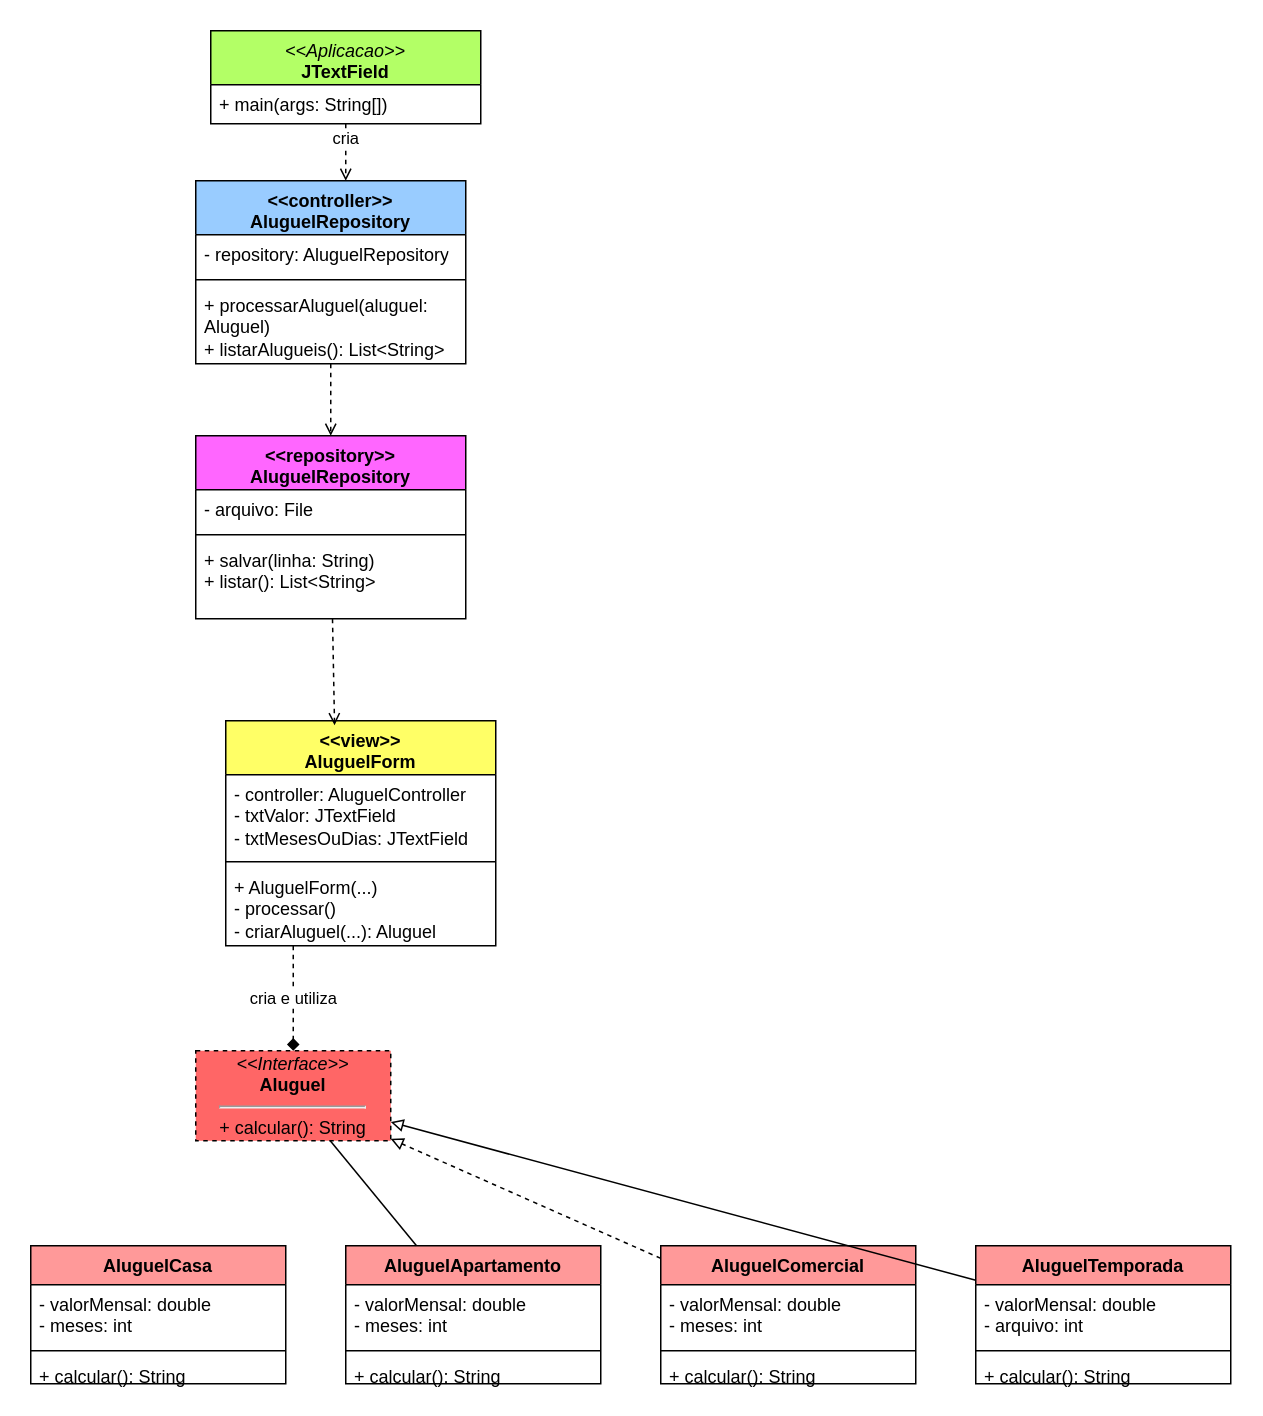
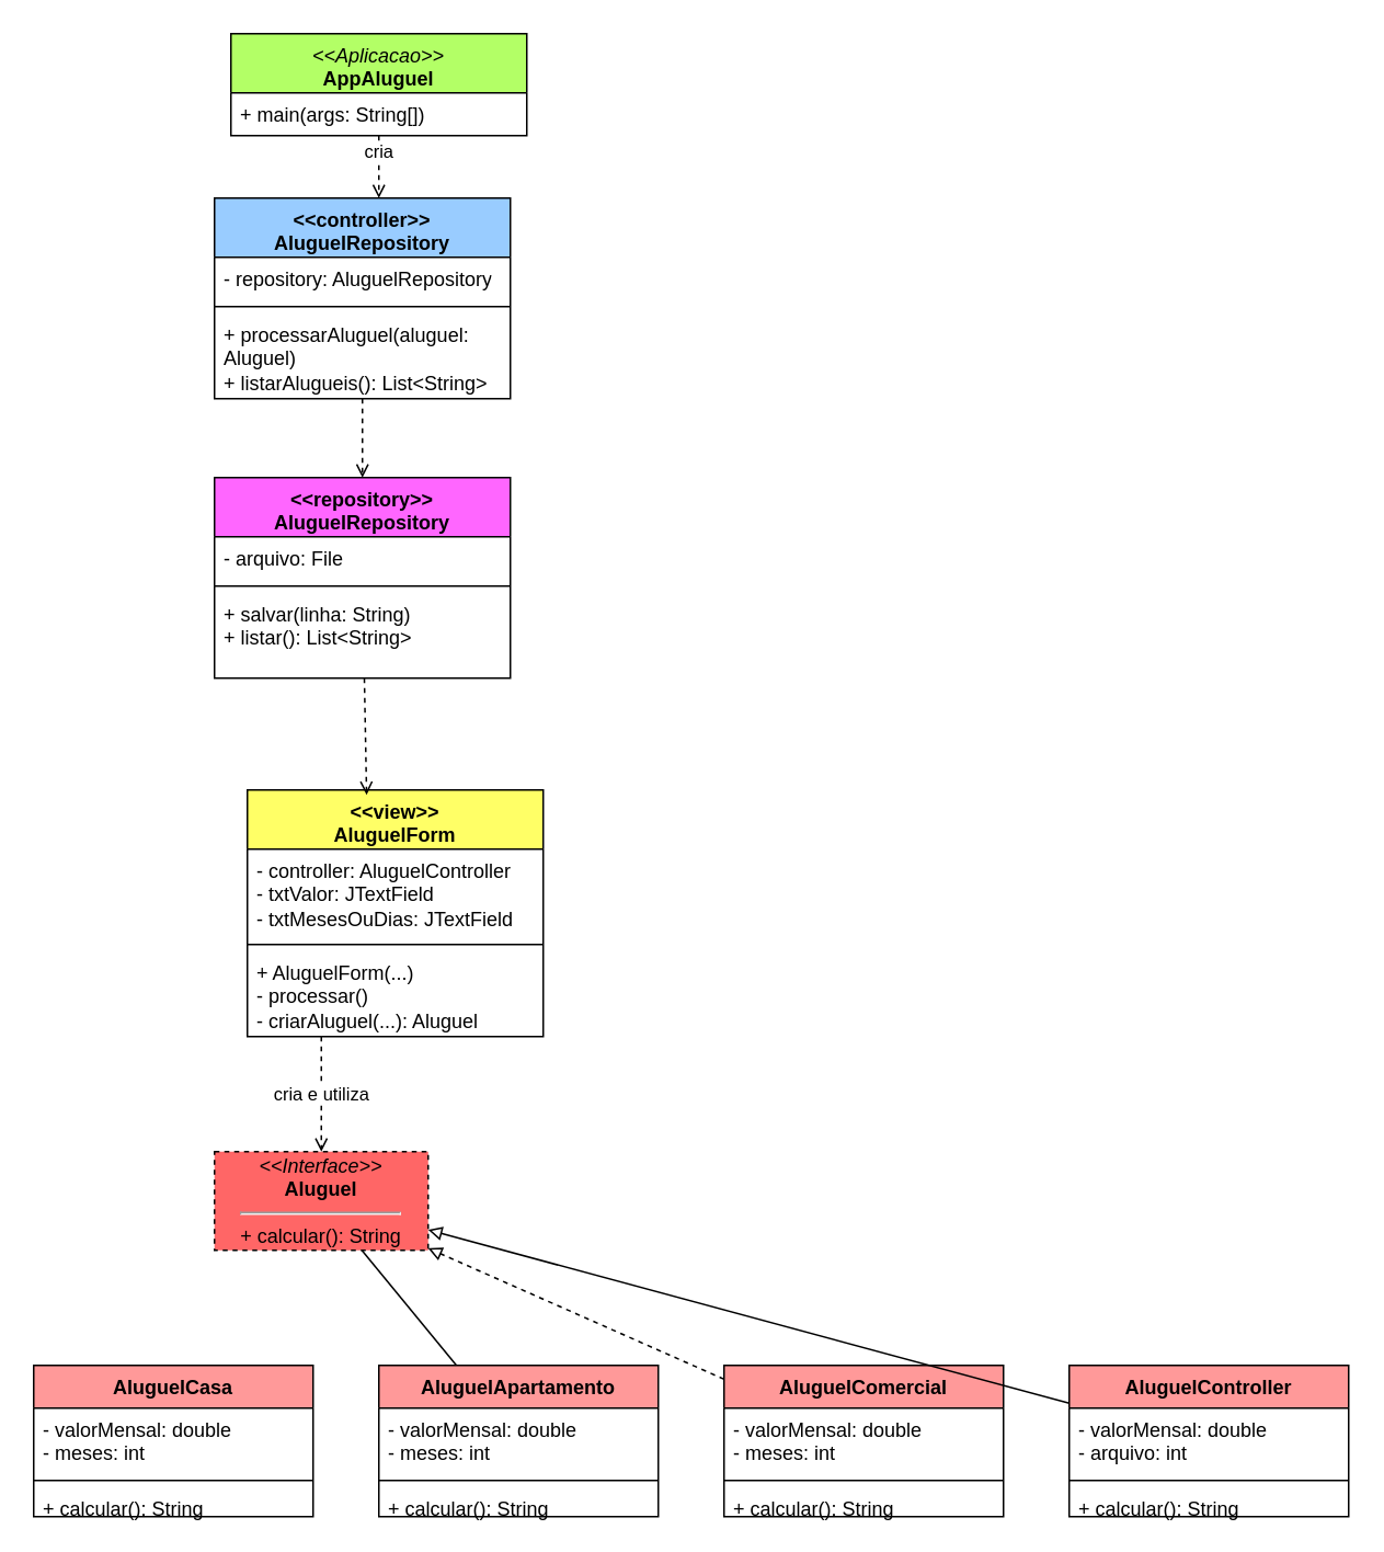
- <mxCell id="2" value="&lt;i style=&quot;scrollbar-color: light-dark(#e2e2e2, #4b4b4b)&lt;br/&gt;&#09;&#09;&#09;&#09;&#09;light-dark(#fbfbfb, var(--dark-panel-color));&quot;&gt;&amp;lt;&amp;lt;Aplicacao&amp;gt;&amp;gt;&lt;/i&gt;&lt;b&gt;&lt;br&gt;JTextField&lt;/b&gt;&lt;div&gt;&lt;br&gt;&lt;/div&gt;" style="swimlane;fontStyle=0;align=center;verticalAlign=top;childLayout=stackLayout;horizontal=1;startSize=36;horizontalStack=0;resizeParent=1;resizeParentMax=0;resizeLast=0;collapsible=1;marginBottom=0;whiteSpace=wrap;html=1;fillColor=#B3FF66;" parent="1" vertex="1"><mxGeometry x="140" y="20" width="180" height="62" as="geometry" /></mxCell>
+ <mxCell id="2" value="&lt;i style=&quot;scrollbar-color: light-dark(#e2e2e2, #4b4b4b)&lt;br/&gt;&#09;&#09;&#09;&#09;&#09;light-dark(#fbfbfb, var(--dark-panel-color));&quot;&gt;&amp;lt;&amp;lt;Aplicacao&amp;gt;&amp;gt;&lt;/i&gt;&lt;b&gt;&lt;br&gt;AppAluguel&lt;/b&gt;&lt;div&gt;&lt;br&gt;&lt;/div&gt;" style="swimlane;fontStyle=0;align=center;verticalAlign=top;childLayout=stackLayout;horizontal=1;startSize=36;horizontalStack=0;resizeParent=1;resizeParentMax=0;resizeLast=0;collapsible=1;marginBottom=0;whiteSpace=wrap;html=1;fillColor=#B3FF66;" parent="1" vertex="1"><mxGeometry x="140" y="20" width="180" height="62" as="geometry" /></mxCell>
- <mxCell id="36" value="cria e utiliza" style="endArrow=diamond;dashed=1;html=1;exitX=0.25;exitY=1;" parent="1" source="4" target="18" edge="1"><mxGeometry relative="1" as="geometry"><mxPoint as="offset" /></mxGeometry></mxCell>
+ <mxCell id="36" value="cria e utiliza" style="endArrow=open;dashed=1;html=1;exitX=0.25;exitY=1;" parent="1" source="4" target="18" edge="1"><mxGeometry relative="1" as="geometry"><mxPoint as="offset" /></mxGeometry></mxCell>
- <mxCell id="31" value="&lt;b&gt;AluguelTemporada&lt;/b&gt;" style="swimlane;fontStyle=0;align=center;verticalAlign=top;childLayout=stackLayout;horizontal=1;startSize=26;horizontalStack=0;resizeParent=1;resizeParentMax=0;resizeLast=0;collapsible=1;marginBottom=0;whiteSpace=wrap;html=1;fillColor=#FF9999;" parent="1" vertex="1"><mxGeometry x="650" y="830" width="170" height="92" as="geometry" /></mxCell>
+ <mxCell id="31" value="&lt;b&gt;AluguelController&lt;/b&gt;" style="swimlane;fontStyle=0;align=center;verticalAlign=top;childLayout=stackLayout;horizontal=1;startSize=26;horizontalStack=0;resizeParent=1;resizeParentMax=0;resizeLast=0;collapsible=1;marginBottom=0;whiteSpace=wrap;html=1;fillColor=#FF9999;" parent="1" vertex="1"><mxGeometry x="650" y="830" width="170" height="92" as="geometry" /></mxCell>
